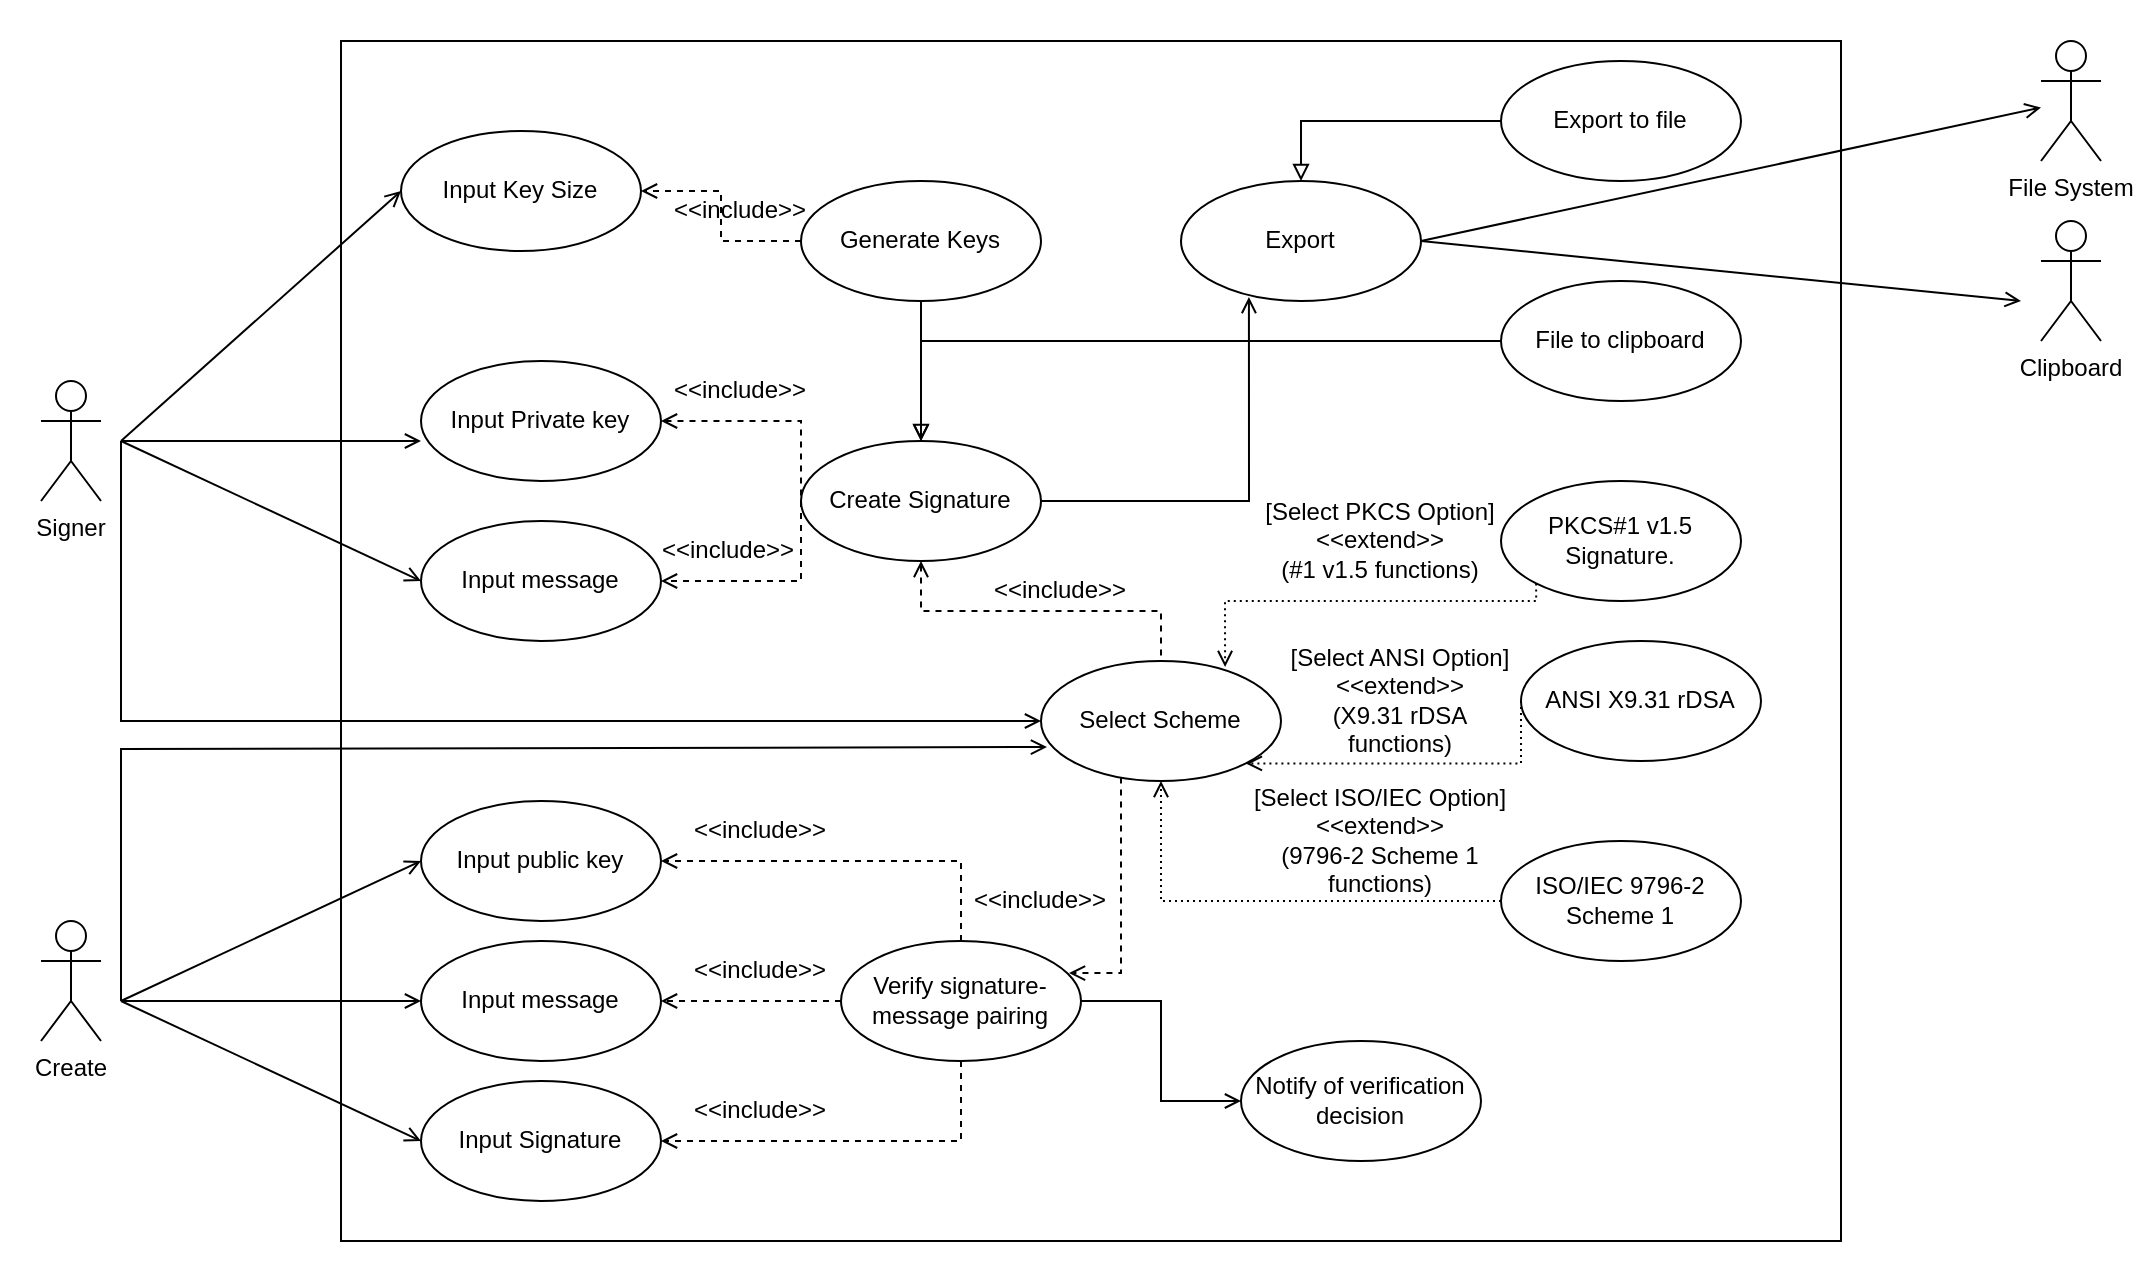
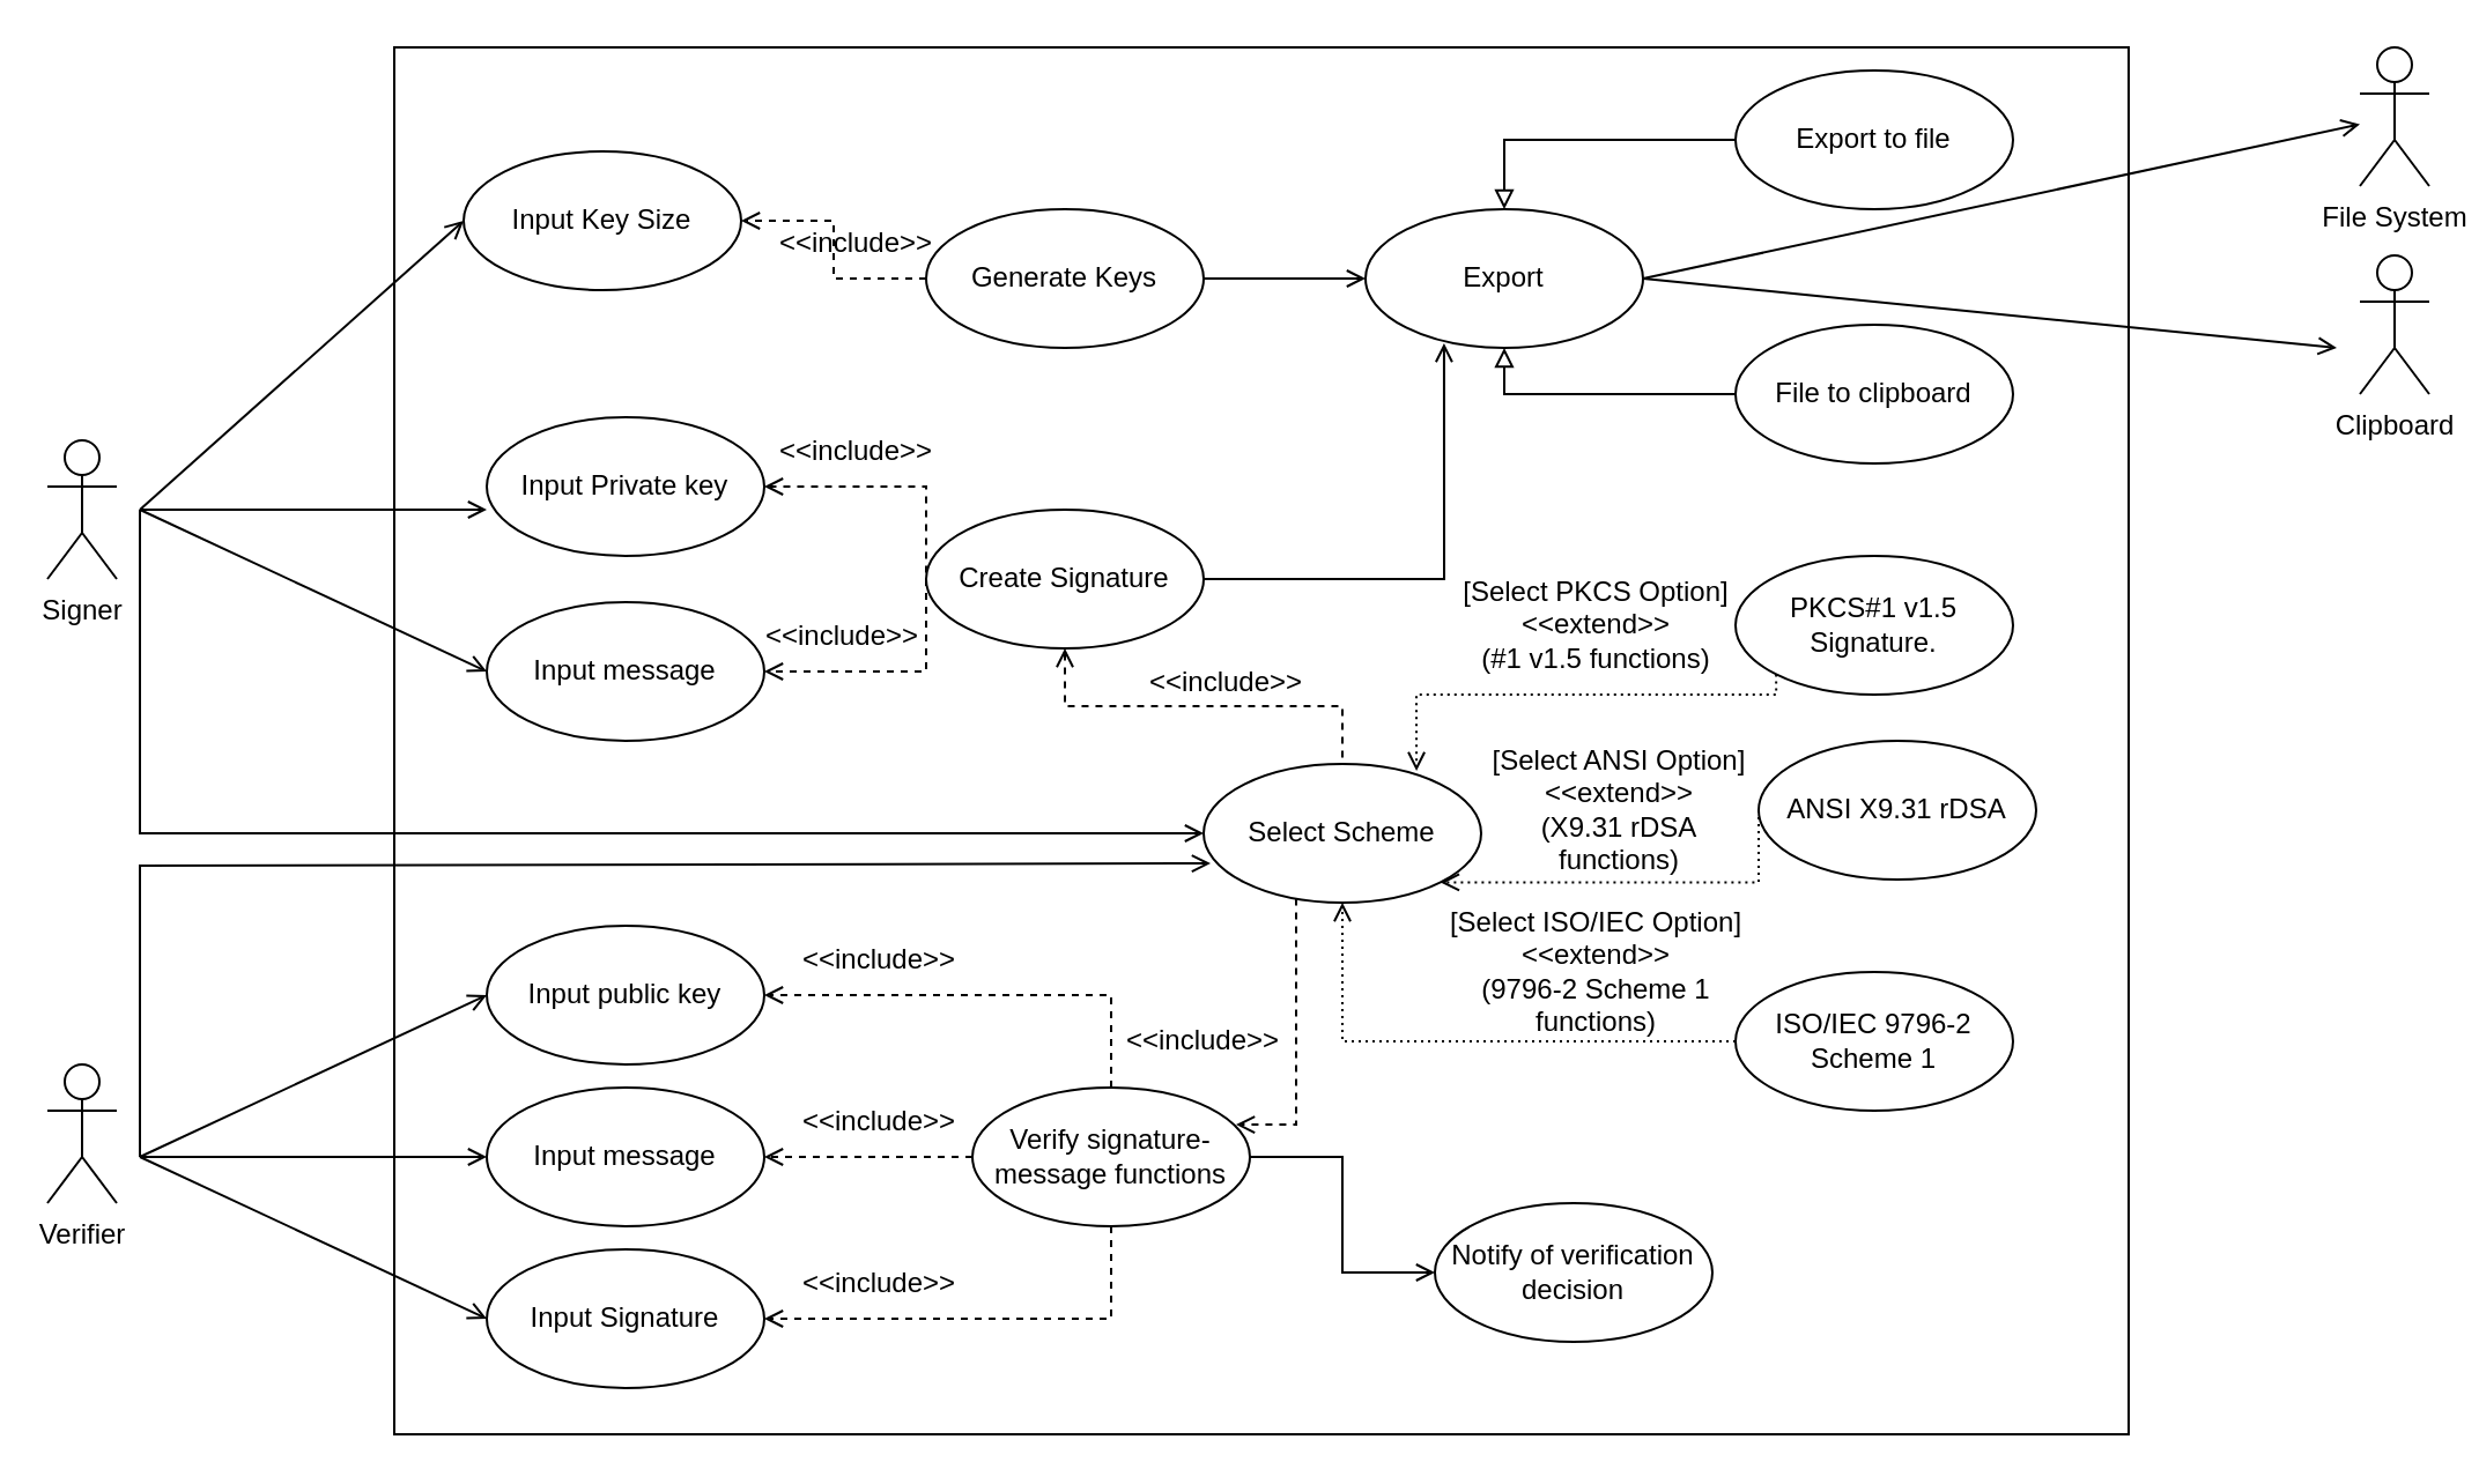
- <mxCell id="8" style="edgeStyle=orthogonalEdgeStyle;rounded=0;orthogonalLoop=1;jettySize=auto;html=1;endArrow=open;endFill=0;" edge="1" parent="1" source="9" target="12"><mxGeometry relative="1" as="geometry" /></mxCell>
+ <mxCell id="8" style="edgeStyle=orthogonalEdgeStyle;rounded=0;orthogonalLoop=1;jettySize=auto;html=1;endArrow=open;endFill=0;" edge="1" parent="1" source="9" target="23"><mxGeometry relative="1" as="geometry" /></mxCell>
- <mxCell id="26" style="edgeStyle=orthogonalEdgeStyle;rounded=0;orthogonalLoop=1;jettySize=auto;html=1;endArrow=block;endFill=0;" edge="1" parent="1" source="27" target="12"><mxGeometry relative="1" as="geometry" /></mxCell>
+ <mxCell id="26" style="edgeStyle=orthogonalEdgeStyle;rounded=0;orthogonalLoop=1;jettySize=auto;html=1;entryX=0.5;entryY=1;entryDx=0;entryDy=0;endArrow=block;endFill=0;" edge="1" parent="1" source="27" target="23"><mxGeometry relative="1" as="geometry" /></mxCell>
- <mxCell id="22" value="Verify signature-message pairing" style="ellipse;whiteSpace=wrap;html=1;" vertex="1" parent="1"><mxGeometry x="420" y="470" width="120" height="60" as="geometry" /></mxCell>
+ <mxCell id="22" value="Verify signature-message functions" style="ellipse;whiteSpace=wrap;html=1;" vertex="1" parent="1"><mxGeometry x="420" y="470" width="120" height="60" as="geometry" /></mxCell>
- <mxCell id="38" value="Create" style="shape=umlActor;verticalLabelPosition=bottom;verticalAlign=top;html=1;outlineConnect=0;" vertex="1" parent="1"><mxGeometry x="20" y="460" width="30" height="60" as="geometry" /></mxCell>
+ <mxCell id="38" value="Verifier" style="shape=umlActor;verticalLabelPosition=bottom;verticalAlign=top;html=1;outlineConnect=0;" vertex="1" parent="1"><mxGeometry x="20" y="460" width="30" height="60" as="geometry" /></mxCell>
